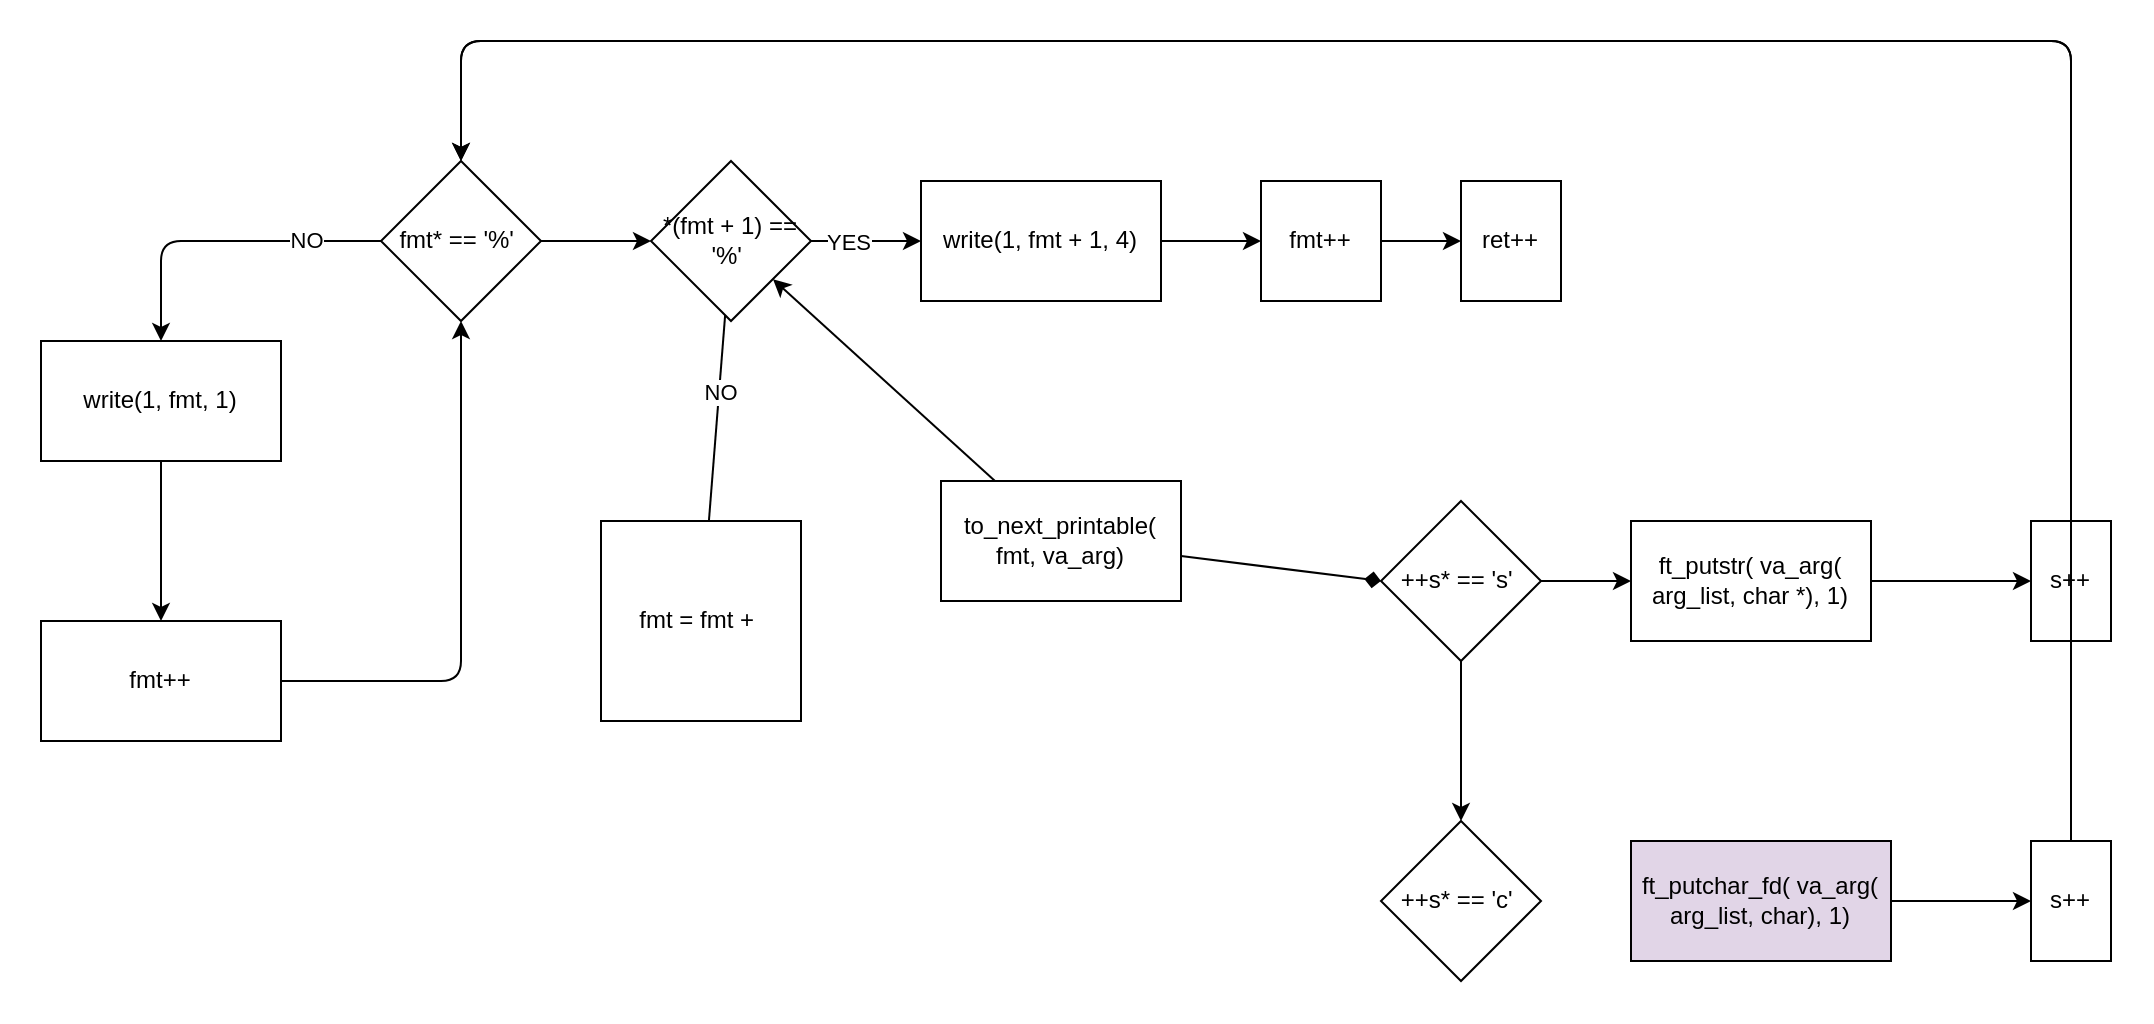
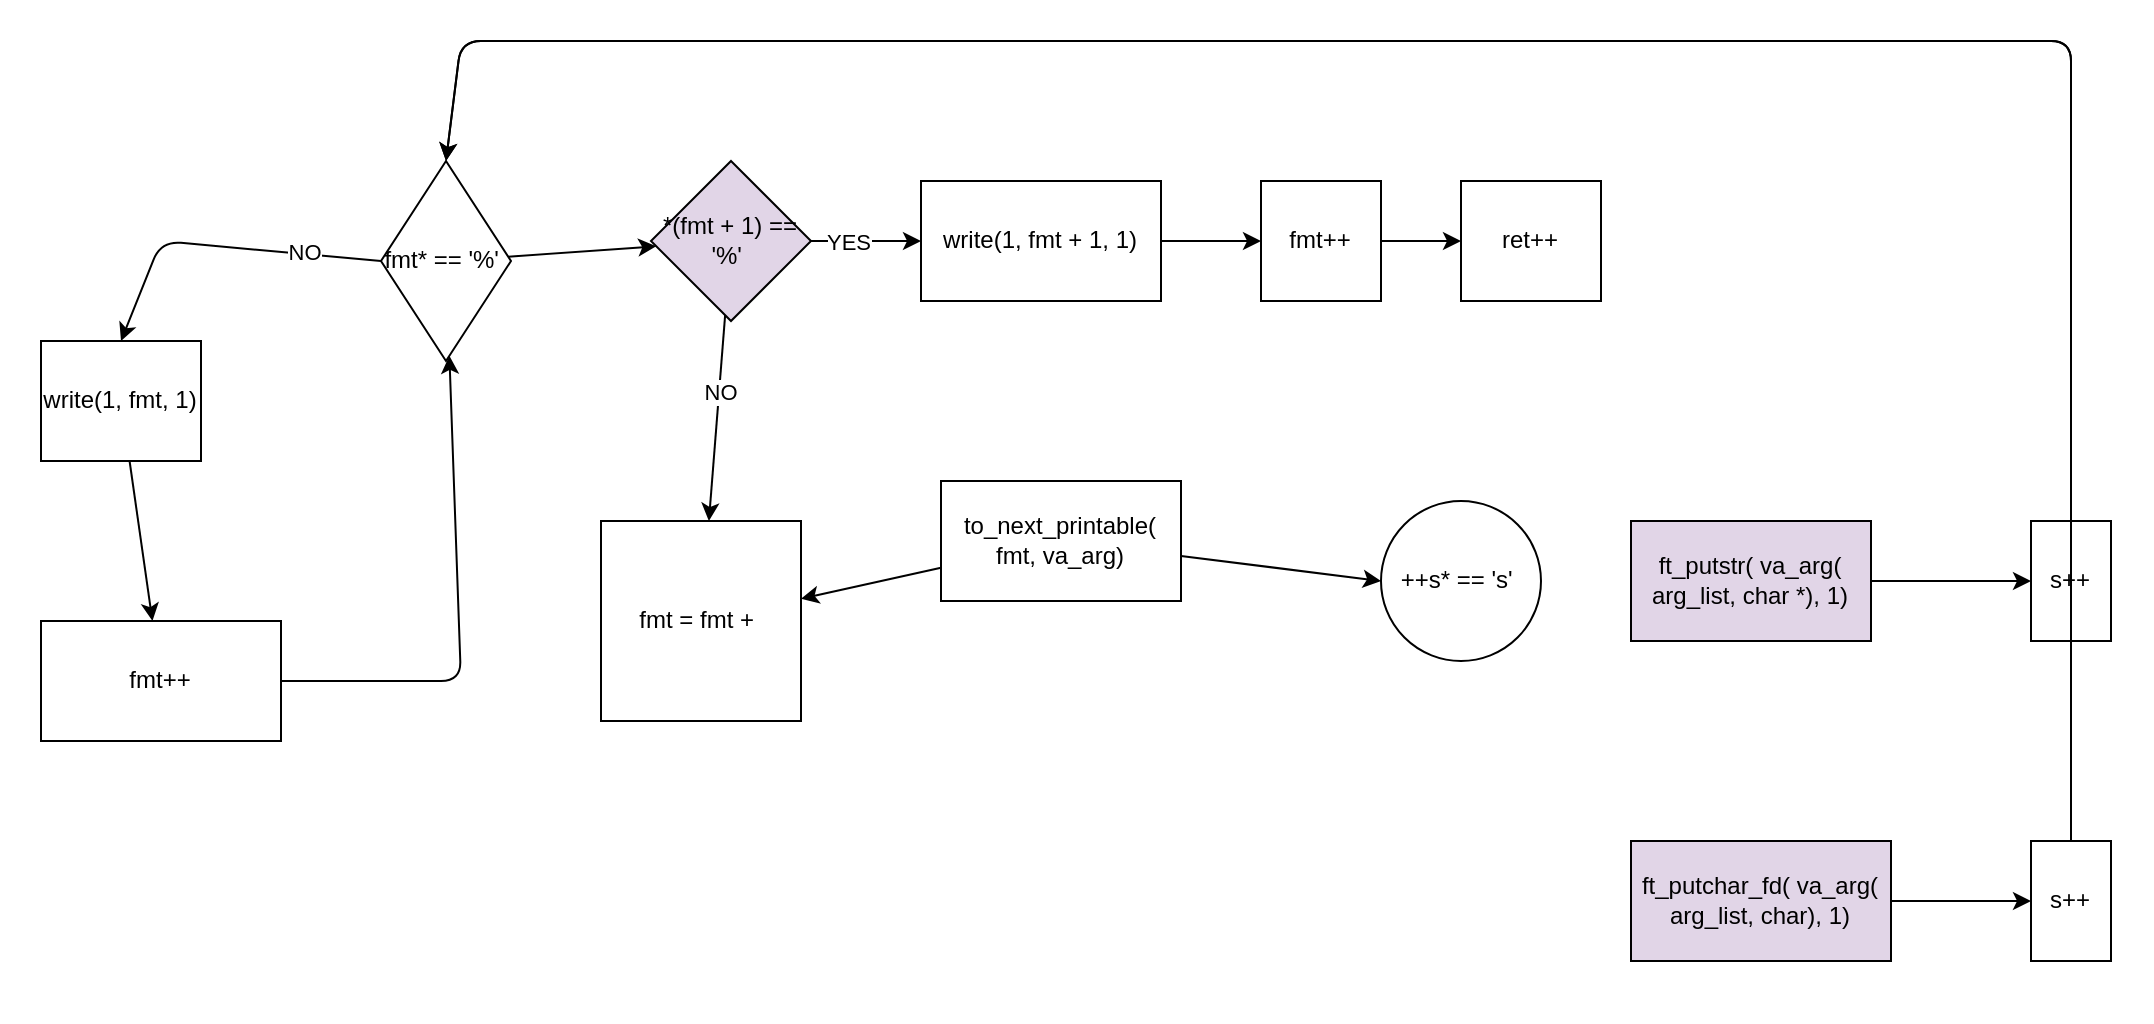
- <mxCell id="5" value="fmt* == '%'&amp;nbsp;" style="rhombus;whiteSpace=wrap;html=1;" vertex="1" parent="1"><mxGeometry x="190" y="80" width="80" height="80" as="geometry" /></mxCell>
+ <mxCell id="5" value="fmt* == '%'&amp;nbsp;" style="rhombus;whiteSpace=wrap;html=1;" vertex="1" parent="1"><mxGeometry x="190" y="80" width="65" height="100" as="geometry" /></mxCell>
- <mxCell id="30" value="*(fmt + 1) == '%'&amp;nbsp;" style="rhombus;whiteSpace=wrap;html=1;" vertex="1" parent="1"><mxGeometry x="325" y="80" width="80" height="80" as="geometry" /></mxCell>
+ <mxCell id="30" value="*(fmt + 1) == '%'&amp;nbsp;" style="rhombus;whiteSpace=wrap;html=1;fillColor=#e1d5e7;" vertex="1" parent="1"><mxGeometry x="325" y="80" width="80" height="80" as="geometry" /></mxCell>
- <mxCell id="32" value="write(1, fmt + 1, 4)" style="whiteSpace=wrap;html=1;" vertex="1" parent="1"><mxGeometry x="460" y="90" width="120" height="60" as="geometry" /></mxCell>
+ <mxCell id="32" value="write(1, fmt + 1, 1)" style="whiteSpace=wrap;html=1;" vertex="1" parent="1"><mxGeometry x="460" y="90" width="120" height="60" as="geometry" /></mxCell>
- <mxCell id="35" value="ret++" style="whiteSpace=wrap;html=1;" vertex="1" parent="1"><mxGeometry x="730" y="90" width="50" height="60" as="geometry" /></mxCell>
+ <mxCell id="35" value="ret++" style="whiteSpace=wrap;html=1;" vertex="1" parent="1"><mxGeometry x="730" y="90" width="70" height="60" as="geometry" /></mxCell>
- <mxCell id="22" value="" style="edgeStyle=none;html=1;" edge="1" parent="1" source="24" target="30"><mxGeometry relative="1" as="geometry" /></mxCell>
+ <mxCell id="22" value="" style="edgeStyle=none;html=1;" edge="1" parent="1" source="24" target="25"><mxGeometry relative="1" as="geometry" /></mxCell>
- <mxCell id="7" value="write(1, fmt, 1)" style="whiteSpace=wrap;html=1;" vertex="1" parent="1"><mxGeometry x="20" y="170" width="120" height="60" as="geometry" /></mxCell>
+ <mxCell id="7" value="write(1, fmt, 1)" style="whiteSpace=wrap;html=1;" vertex="1" parent="1"><mxGeometry x="20" y="170" width="80" height="60" as="geometry" /></mxCell>
- <mxCell id="28" style="edgeStyle=none;html=1;endArrow=none;" edge="1" parent="1" source="30" target="25"><mxGeometry relative="1" as="geometry" /></mxCell>
+ <mxCell id="28" style="edgeStyle=none;html=1;" edge="1" parent="1" source="30" target="25"><mxGeometry relative="1" as="geometry" /></mxCell>
- <mxCell id="23" style="edgeStyle=none;html=1;entryX=0;entryY=0.5;entryDx=0;entryDy=0;endArrow=diamond;" edge="1" parent="1" source="24" target="12"><mxGeometry relative="1" as="geometry" /></mxCell>
+ <mxCell id="23" style="edgeStyle=none;html=1;entryX=0;entryY=0.5;entryDx=0;entryDy=0;" edge="1" parent="1" source="24" target="12"><mxGeometry relative="1" as="geometry" /></mxCell>
- <mxCell id="12" value="++s* == 's'&amp;nbsp;" style="rhombus;whiteSpace=wrap;html=1;" vertex="1" parent="1"><mxGeometry x="690" y="250" width="80" height="80" as="geometry" /></mxCell>
+ <mxCell id="12" value="++s* == 's'&amp;nbsp;" style="ellipse;whiteSpace=wrap;html=1;" vertex="1" parent="1"><mxGeometry x="690" y="250" width="80" height="80" as="geometry" /></mxCell>
- <mxCell id="10" value="" style="edgeStyle=none;html=1;" edge="1" parent="1" source="12" target="14"><mxGeometry relative="1" as="geometry" /></mxCell>
- <mxCell id="14" value="ft_putstr( va_arg( arg_list, char *), 1)" style="whiteSpace=wrap;html=1;" vertex="1" parent="1"><mxGeometry x="815" y="260" width="120" height="60" as="geometry" /></mxCell>
+ <mxCell id="14" value="ft_putstr( va_arg( arg_list, char *), 1)" style="whiteSpace=wrap;html=1;fillColor=#e1d5e7;" vertex="1" parent="1"><mxGeometry x="815" y="260" width="120" height="60" as="geometry" /></mxCell>
- <mxCell id="11" value="" style="edgeStyle=none;html=1;" edge="1" parent="1" source="12" target="17"><mxGeometry relative="1" as="geometry" /></mxCell>
- <mxCell id="17" value="++s* == 'c'&amp;nbsp;" style="rhombus;whiteSpace=wrap;html=1;" vertex="1" parent="1"><mxGeometry x="690" y="410" width="80" height="80" as="geometry" /></mxCell>
